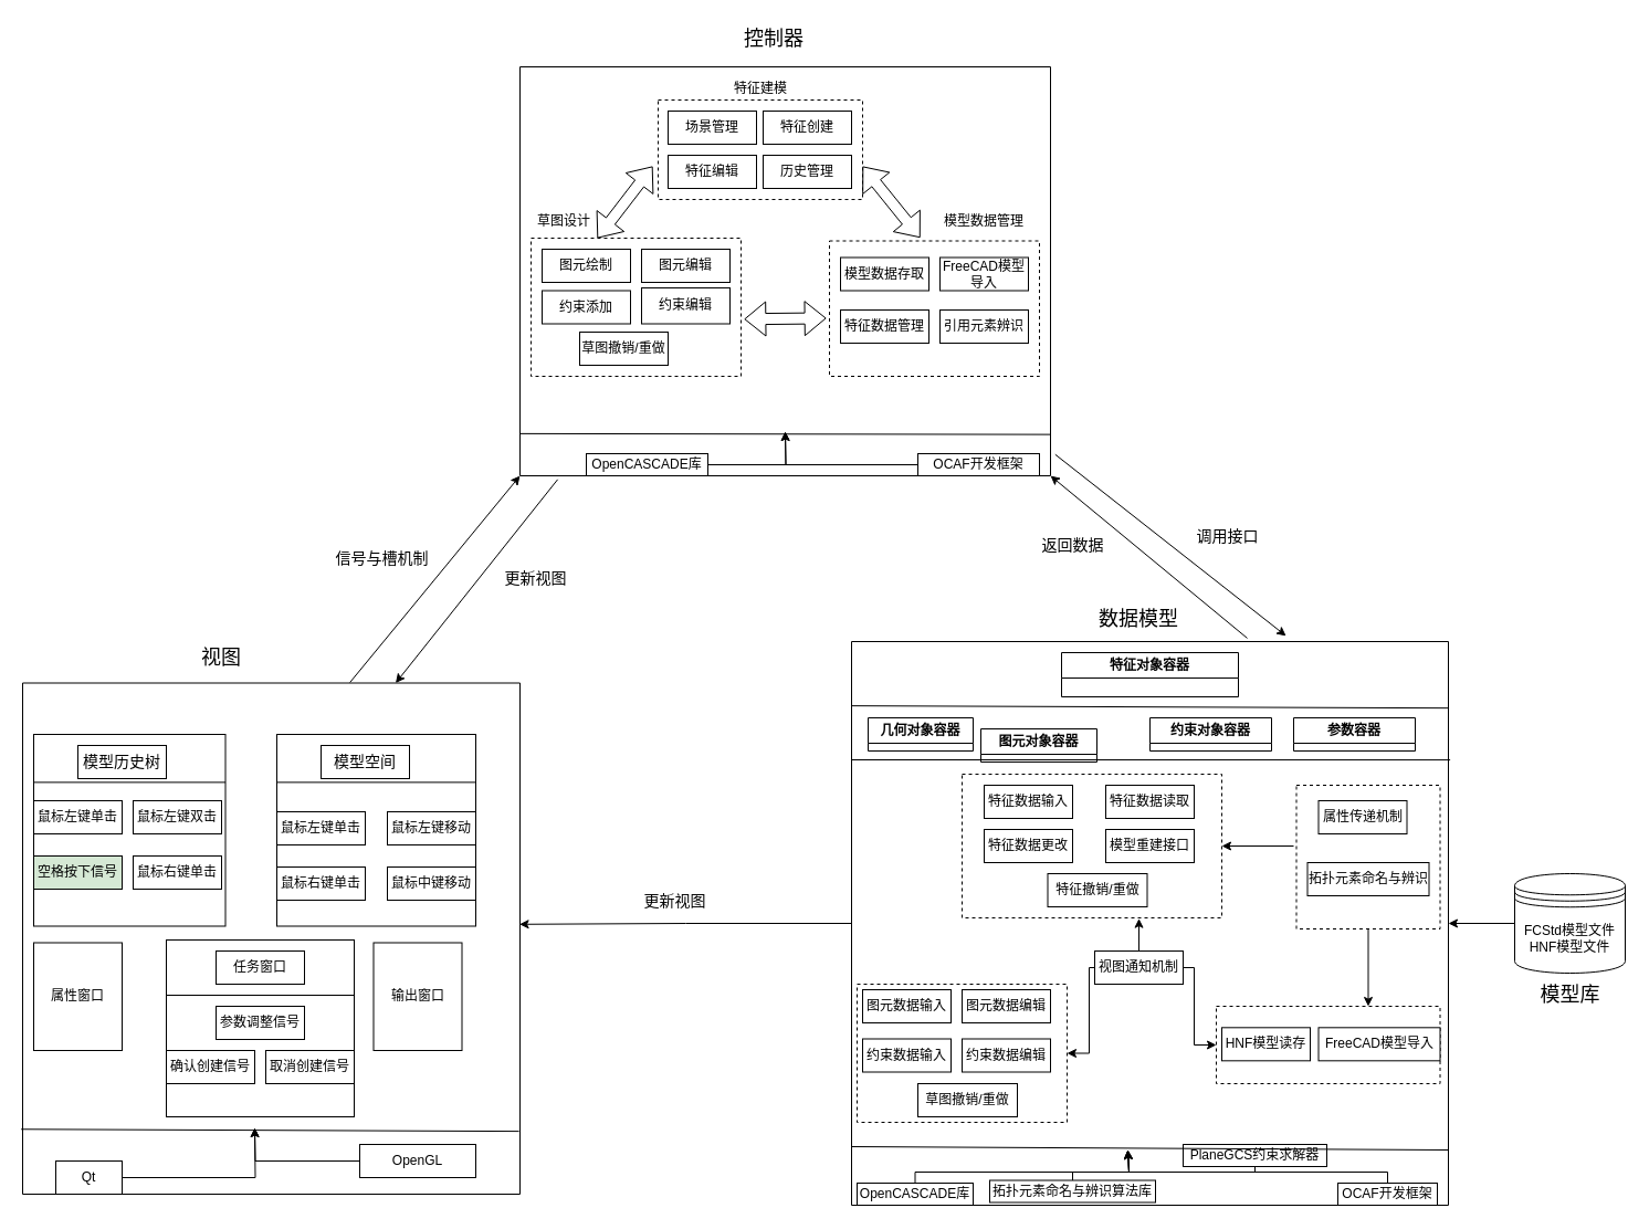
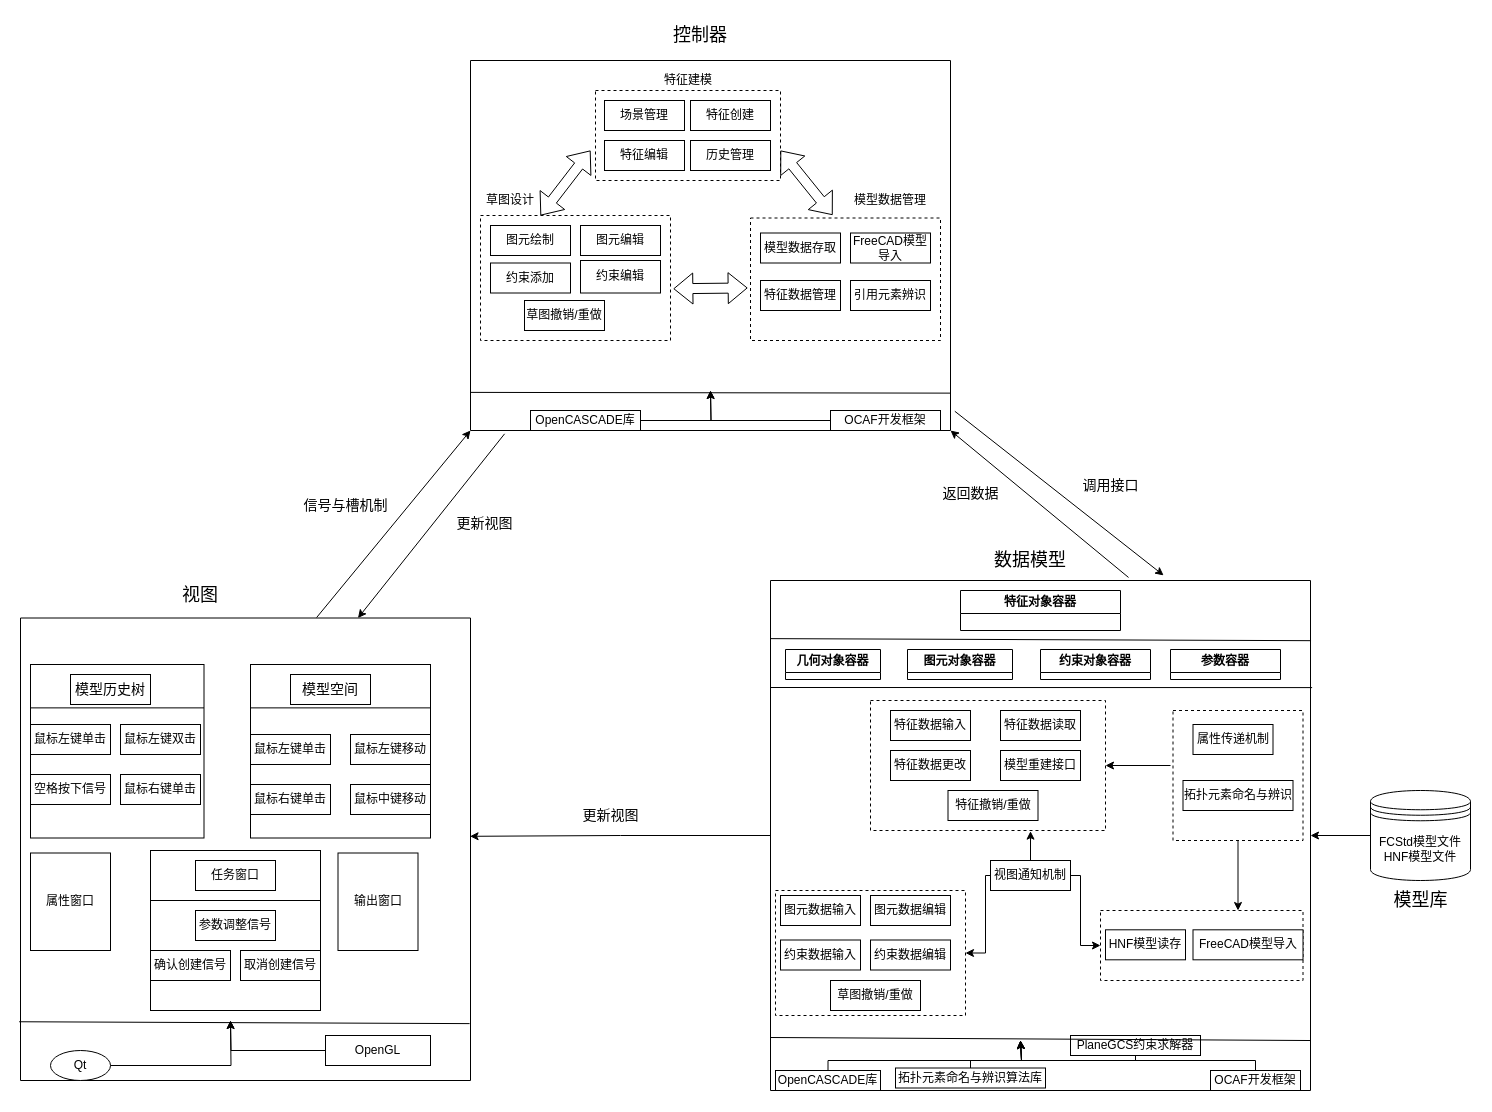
- <mxCell id="67" value="图元对象容器" style="swimlane;whiteSpace=wrap;html=1;startSize=23;" vertex="1" parent="56"><mxGeometry x="117" y="79" width="105" height="30" as="geometry" /></mxCell>
+ <mxCell id="67" value="图元对象容器" style="swimlane;whiteSpace=wrap;html=1;startSize=23;" vertex="1" parent="56"><mxGeometry x="137" y="69" width="105" height="30" as="geometry" /></mxCell>
- <mxCell id="11" value="空格按下信号" style="rounded=0;whiteSpace=wrap;html=1;fillColor=#d5e8d4;" vertex="1" parent="2"><mxGeometry x="10" y="156.5" width="80" height="30" as="geometry" /></mxCell>
+ <mxCell id="11" value="空格按下信号" style="rounded=0;whiteSpace=wrap;html=1;" vertex="1" parent="2"><mxGeometry x="10" y="156.5" width="80" height="30" as="geometry" /></mxCell>
- <mxCell id="4" value="Qt" style="rounded=0;whiteSpace=wrap;html=1;" parent="2" vertex="1"><mxGeometry x="30" y="432.5" width="60" height="30" as="geometry" /></mxCell>
+ <mxCell id="4" value="Qt" style="ellipse;whiteSpace=wrap;html=1;" parent="2" vertex="1"><mxGeometry x="30" y="432.5" width="60" height="30" as="geometry" /></mxCell>
